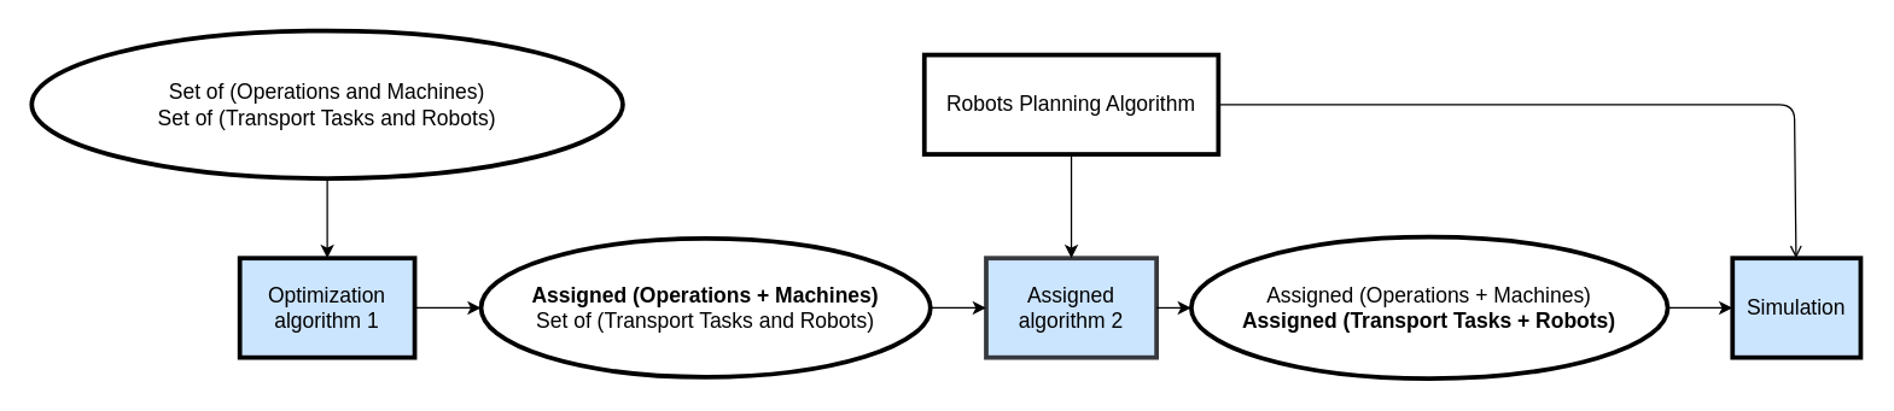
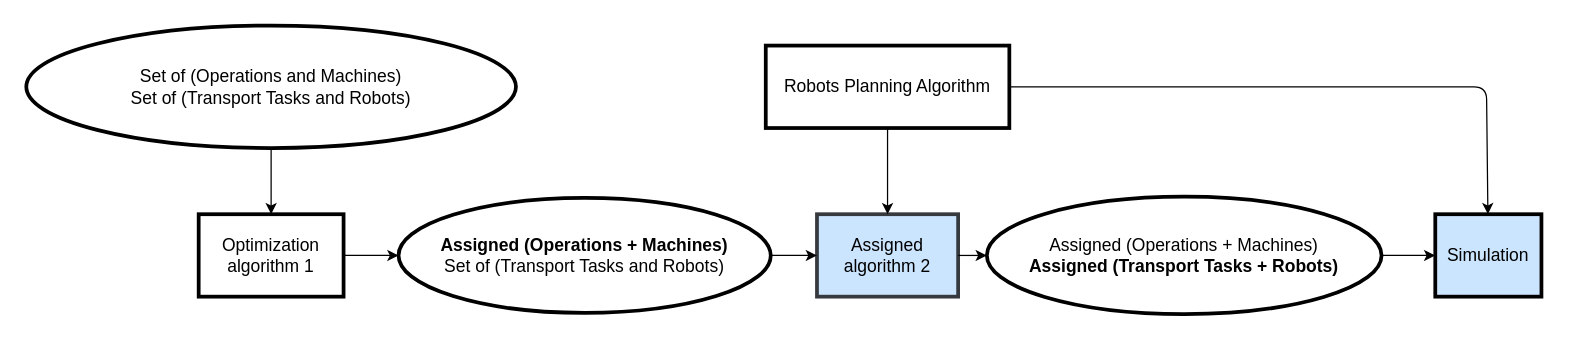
- <mxCell id="7" value="" style="endArrow=open;html=1;" parent="1" source="3" target="5" edge="1"><mxGeometry width="50" height="50" relative="1" as="geometry"><mxPoint x="824.922" y="1" as="sourcePoint" /><mxPoint x="831.998" y="120" as="targetPoint" /><Array as="points"><mxPoint x="1189" y="69" /></Array></mxGeometry></mxCell>
+ <mxCell id="7" value="" style="endArrow=classic;html=1;" parent="1" source="3" target="5" edge="1"><mxGeometry width="50" height="50" relative="1" as="geometry"><mxPoint x="824.922" y="1" as="sourcePoint" /><mxPoint x="831.998" y="120" as="targetPoint" /><Array as="points"><mxPoint x="1189" y="69" /></Array></mxGeometry></mxCell>
- <mxCell id="9" value="&lt;font style=&quot;font-size: 14px&quot;&gt;Optimization algorithm 1&lt;/font&gt;" style="rounded=0;whiteSpace=wrap;html=1;strokeWidth=3;fillColor=#cce5ff;" parent="1" vertex="1"><mxGeometry x="158" y="171" width="116" height="66" as="geometry" /></mxCell>
+ <mxCell id="9" value="&lt;font style=&quot;font-size: 14px&quot;&gt;Optimization algorithm 1&lt;/font&gt;" style="rounded=0;whiteSpace=wrap;html=1;strokeWidth=3;" parent="1" vertex="1"><mxGeometry x="158" y="171" width="116" height="66" as="geometry" /></mxCell>
